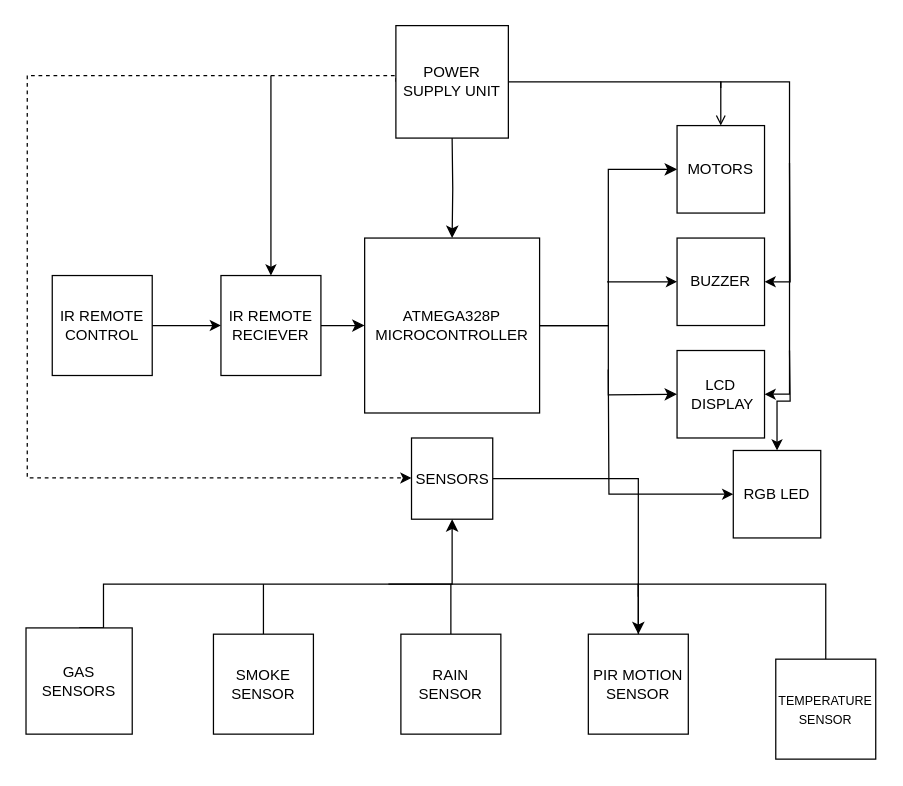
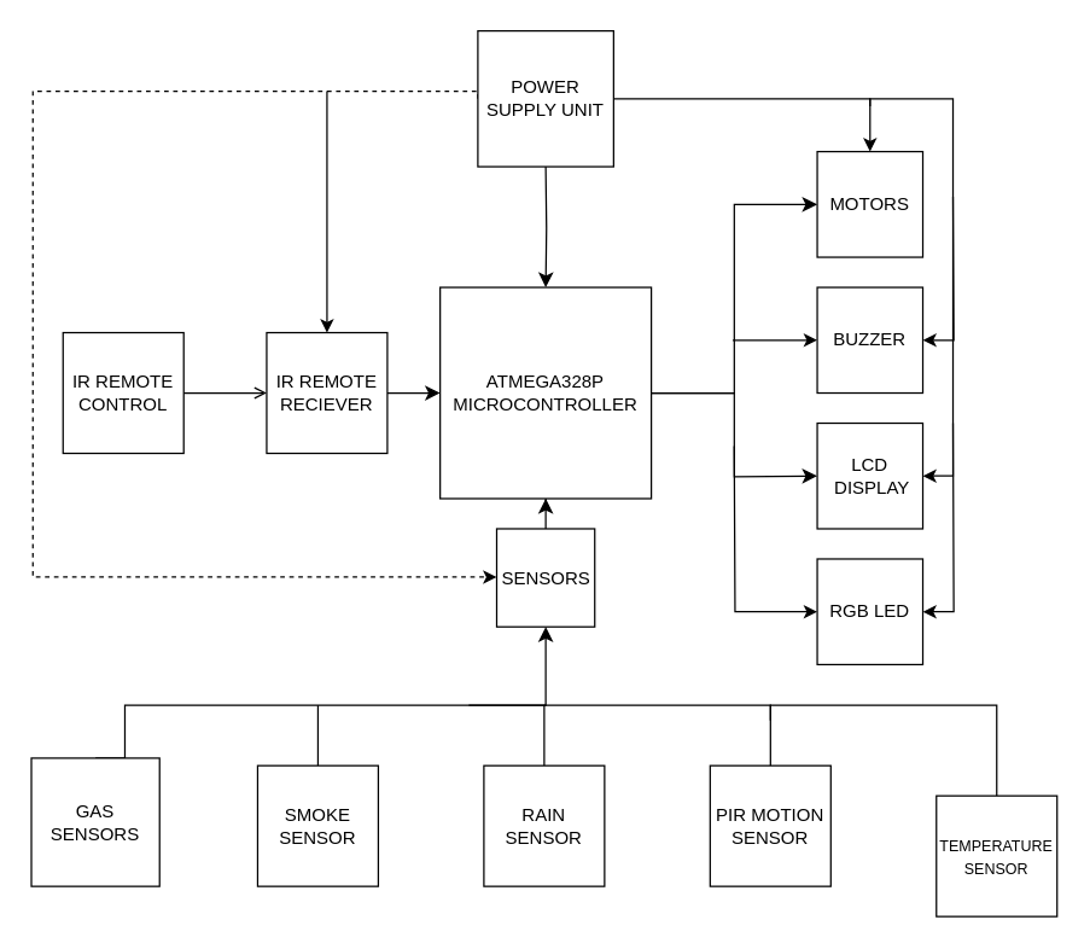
- <mxCell id="22" style="edgeStyle=orthogonalEdgeStyle;rounded=0;orthogonalLoop=1;jettySize=auto;html=1;entryX=0.5;entryY=0;entryDx=0;entryDy=0;endArrow=open;" parent="1" source="24" target="8" edge="1"><mxGeometry relative="1" as="geometry" /></mxCell>
+ <mxCell id="22" style="edgeStyle=orthogonalEdgeStyle;rounded=0;orthogonalLoop=1;jettySize=auto;html=1;entryX=0.5;entryY=0;entryDx=0;entryDy=0;" parent="1" source="24" target="8" edge="1"><mxGeometry relative="1" as="geometry" /></mxCell>
- <mxCell id="33" style="edgeStyle=orthogonalEdgeStyle;rounded=0;orthogonalLoop=1;jettySize=auto;html=1;entryX=0;entryY=0.5;entryDx=0;entryDy=0;startArrow=none;startFill=0;endArrow=classic;endFill=1;" edge="1" parent="1" source="34" target="32"><mxGeometry relative="1" as="geometry" /></mxCell>
+ <mxCell id="33" style="edgeStyle=orthogonalEdgeStyle;rounded=0;orthogonalLoop=1;jettySize=auto;html=1;entryX=0;entryY=0.5;entryDx=0;entryDy=0;startArrow=none;startFill=0;endArrow=open;endFill=1;" edge="1" parent="1" source="34" target="32"><mxGeometry relative="1" as="geometry" /></mxCell>
- <mxCell id="6" style="edgeStyle=orthogonalEdgeStyle;rounded=0;orthogonalLoop=1;jettySize=auto;html=1;endSize=7;" parent="1" source="7" target="16" edge="1"><mxGeometry relative="1" as="geometry" /></mxCell>
+ <mxCell id="6" style="edgeStyle=orthogonalEdgeStyle;rounded=0;orthogonalLoop=1;jettySize=auto;html=1;endSize=7;" parent="1" source="7" target="4" edge="1"><mxGeometry relative="1" as="geometry" /></mxCell>
- <mxCell id="30" value="RGB LED" style="whiteSpace=wrap;html=1;aspect=fixed;" vertex="1" parent="1"><mxGeometry x="586" y="360" width="70" height="70" as="geometry" /></mxCell>
+ <mxCell id="30" value="RGB LED" style="whiteSpace=wrap;html=1;aspect=fixed;" vertex="1" parent="1"><mxGeometry x="541" y="370" width="70" height="70" as="geometry" /></mxCell>
